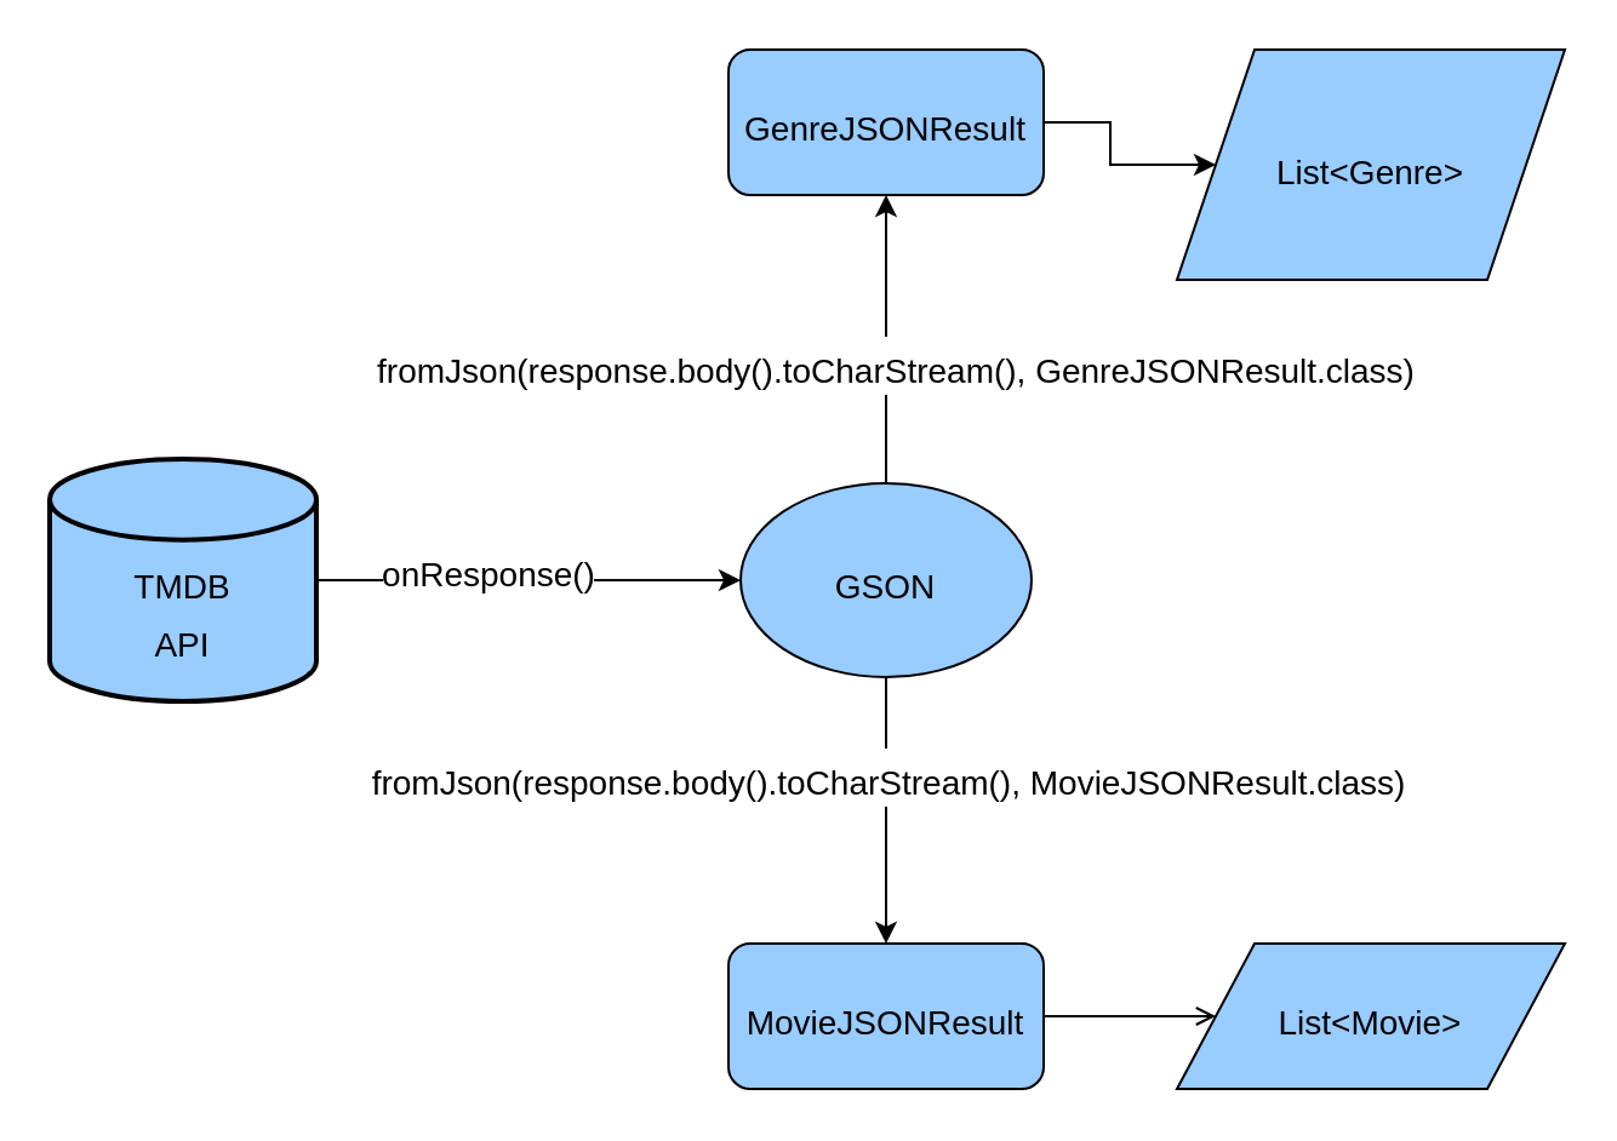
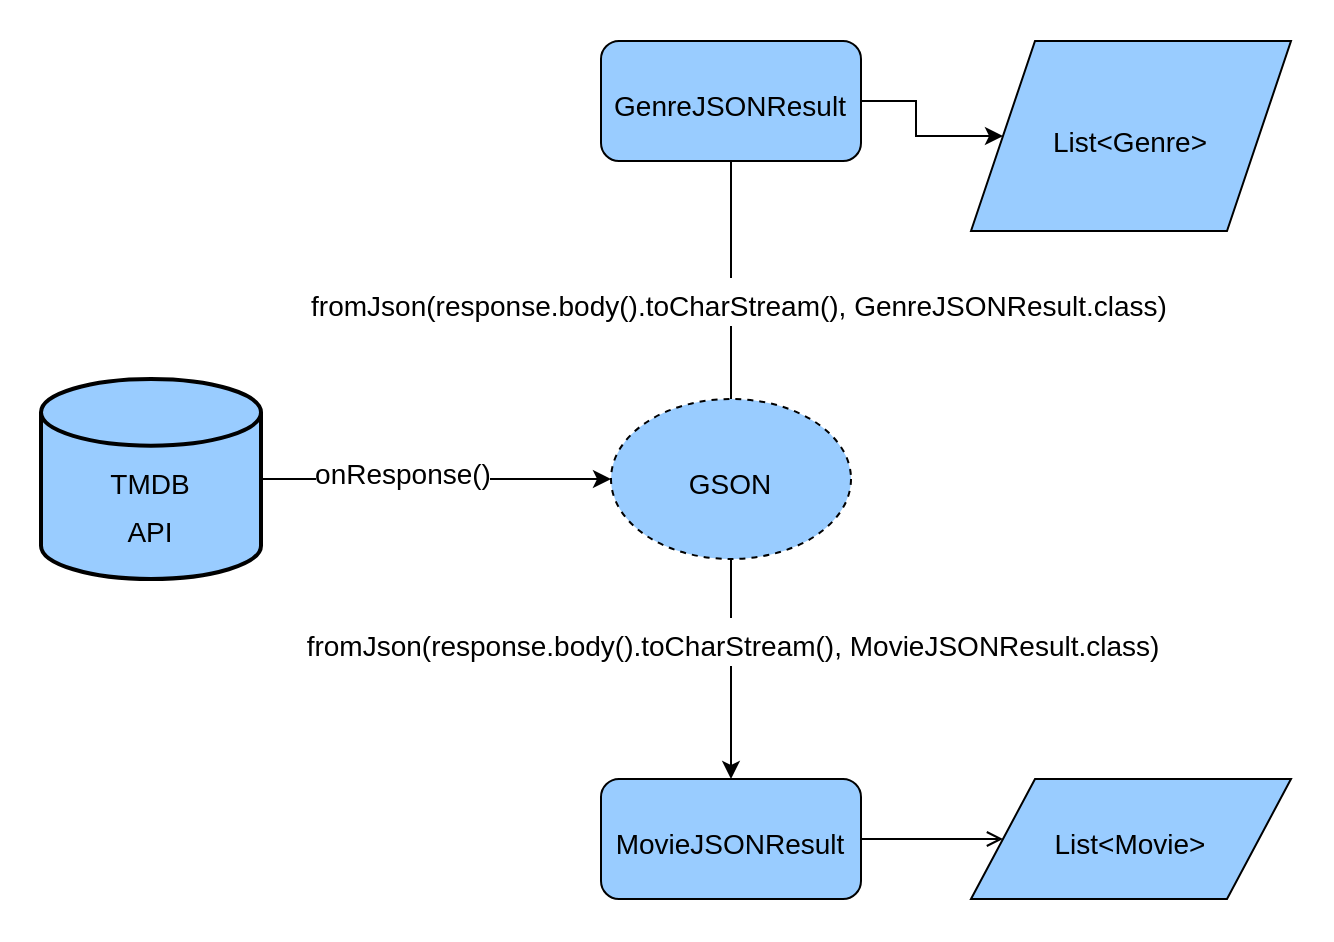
- <mxCell id="7" style="edgeStyle=orthogonalEdgeStyle;rounded=0;orthogonalLoop=1;jettySize=auto;html=1;exitX=0.5;exitY=0;exitDx=0;exitDy=0;entryX=0.5;entryY=1;entryDx=0;entryDy=0;fontFamily=Helvetica;fontSize=20;" edge="1" parent="1" source="11" target="3"><mxGeometry relative="1" as="geometry" /></mxCell>
+ <mxCell id="7" style="edgeStyle=orthogonalEdgeStyle;rounded=0;orthogonalLoop=1;jettySize=auto;html=1;exitX=0.5;exitY=0;exitDx=0;exitDy=0;entryX=0.5;entryY=1;entryDx=0;entryDy=0;fontFamily=Helvetica;fontSize=20;endArrow=none;" edge="1" parent="1" source="11" target="3"><mxGeometry relative="1" as="geometry" /></mxCell>
- <mxCell id="11" value="&lt;font style=&quot;font-size: 14px&quot;&gt;GSON&lt;/font&gt;" style="ellipse;whiteSpace=wrap;html=1;fillColor=#99CCFF;fontFamily=Helvetica;fontSize=20;" vertex="1" parent="1"><mxGeometry x="305" y="199" width="120" height="80" as="geometry" /></mxCell>
+ <mxCell id="11" value="&lt;font style=&quot;font-size: 14px&quot;&gt;GSON&lt;/font&gt;" style="ellipse;whiteSpace=wrap;html=1;fillColor=#99CCFF;fontFamily=Helvetica;fontSize=20;dashed=1;" vertex="1" parent="1"><mxGeometry x="305" y="199" width="120" height="80" as="geometry" /></mxCell>
